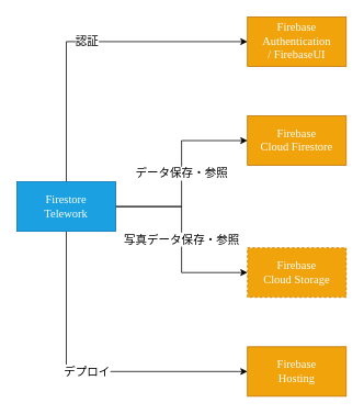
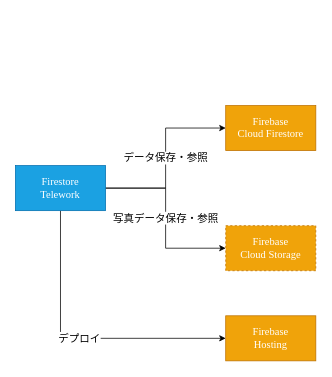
- <mxCell id="3" value="Firebase&lt;br style=&quot;font-size: 14px;&quot;&gt;Authentication&lt;br style=&quot;font-size: 14px;&quot;&gt;/ FirebaseUI" style="rounded=0;whiteSpace=wrap;html=1;fillColor=#f0a30a;strokeColor=#BD7000;fontColor=#ffffff;fontFamily=Lucida Console;fontSize=14;" parent="1" vertex="1"><mxGeometry x="300" y="20" width="120" height="60" as="geometry" /></mxCell>
- <mxCell id="9" value="認証" style="edgeStyle=orthogonalEdgeStyle;rounded=0;orthogonalLoop=1;jettySize=auto;html=1;exitX=0.5;exitY=0;exitDx=0;exitDy=0;entryX=0;entryY=0.5;entryDx=0;entryDy=0;fontSize=14;" edge="1" parent="1" source="10" target="3"><mxGeometry relative="1" as="geometry" /></mxCell>
